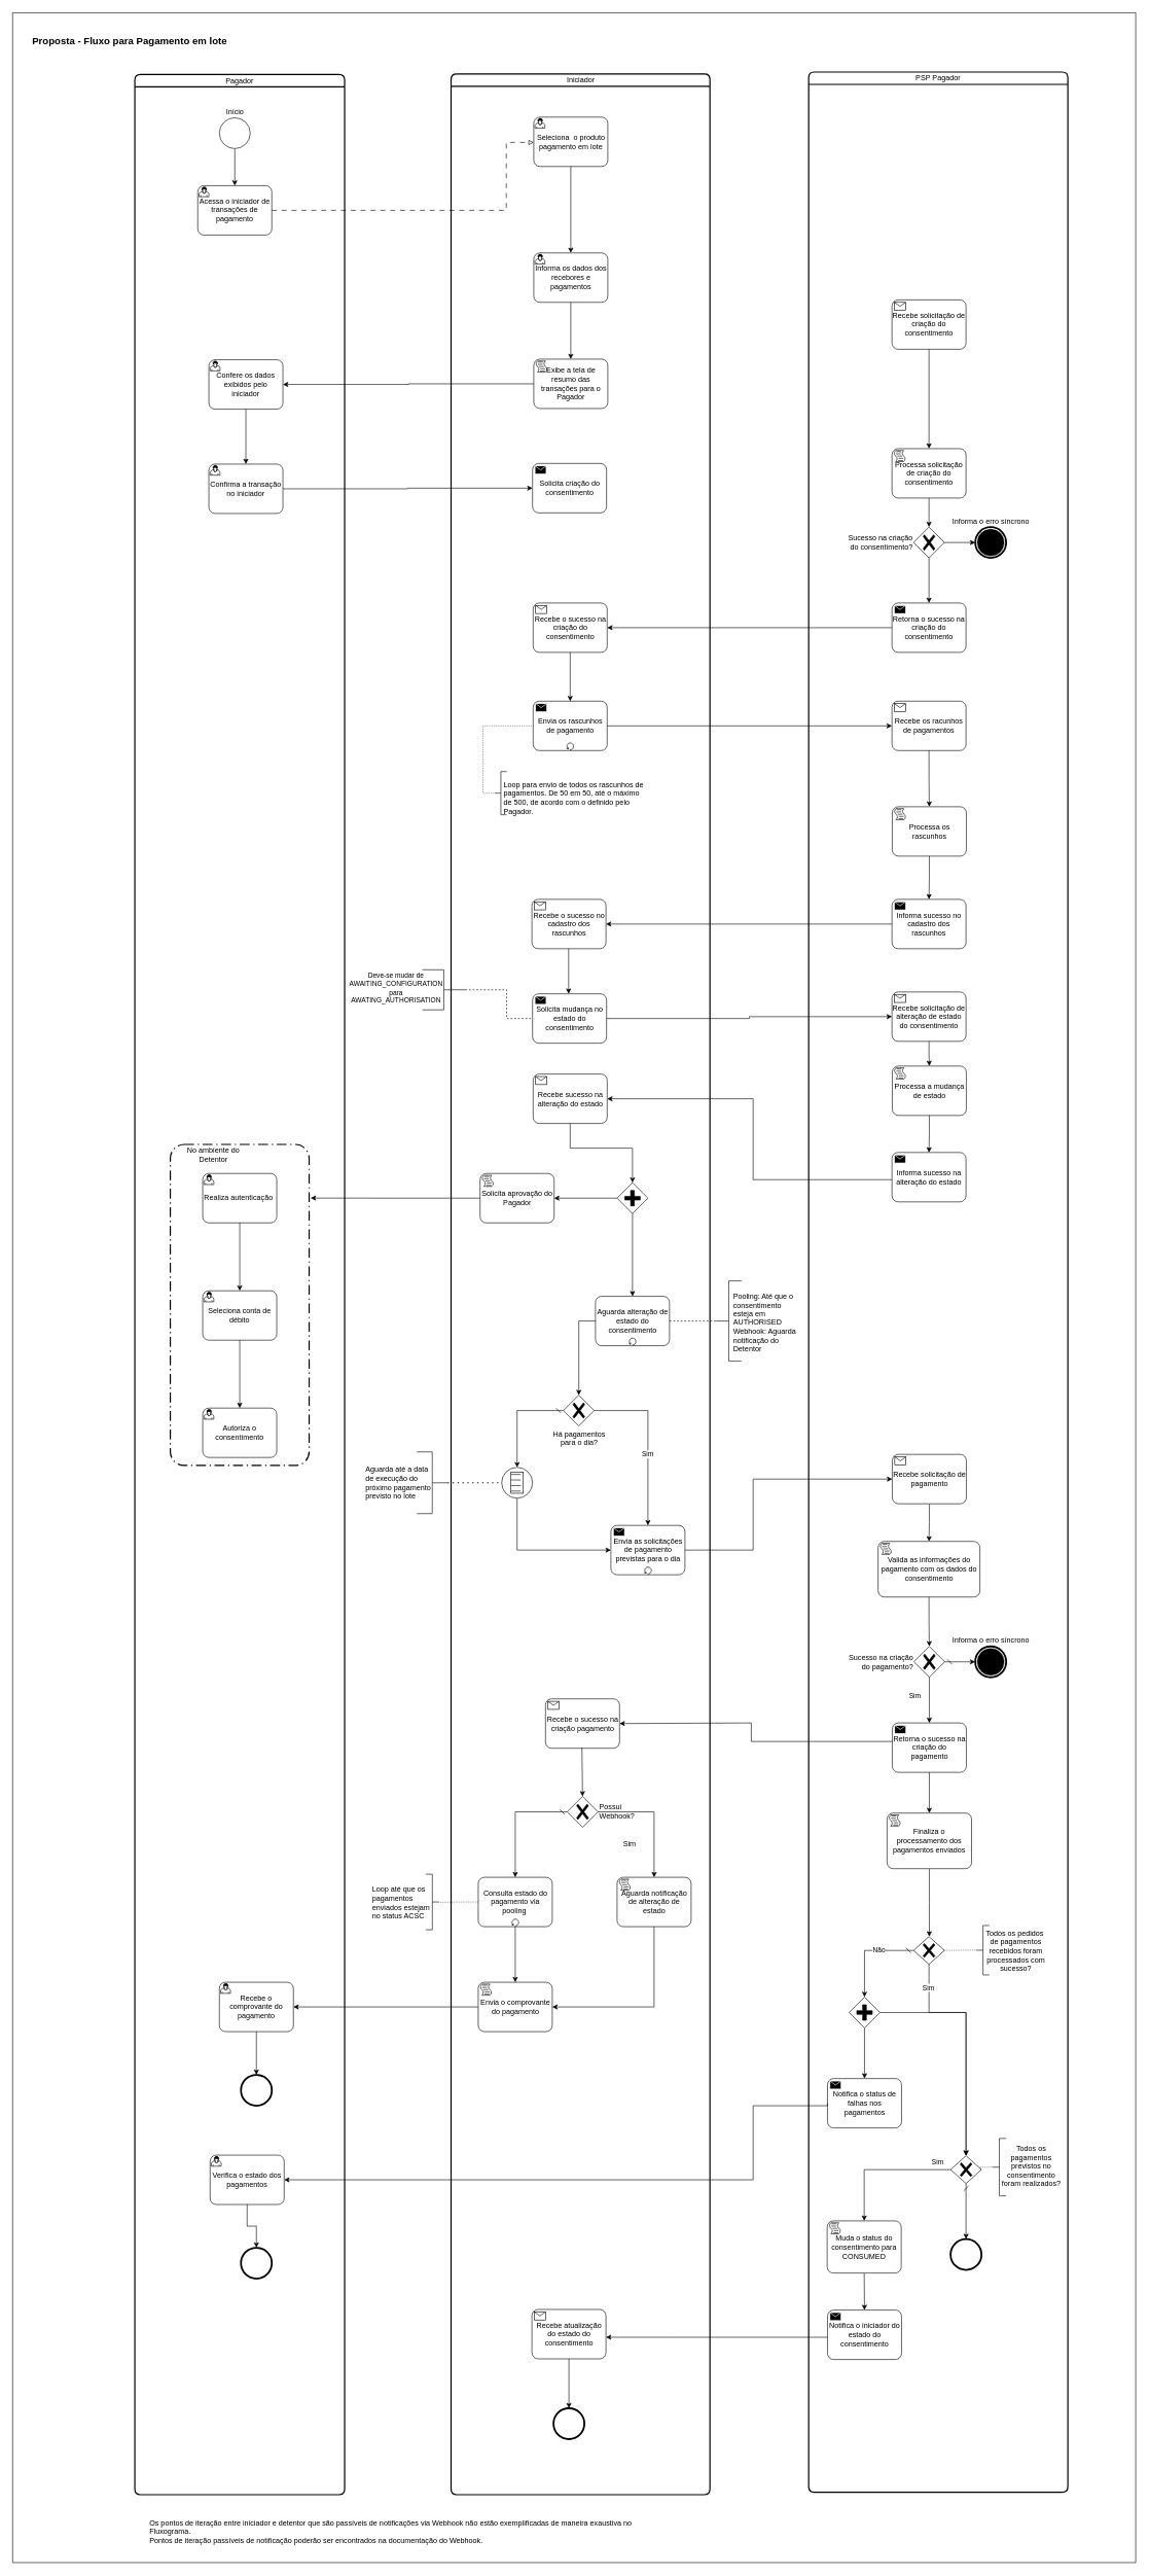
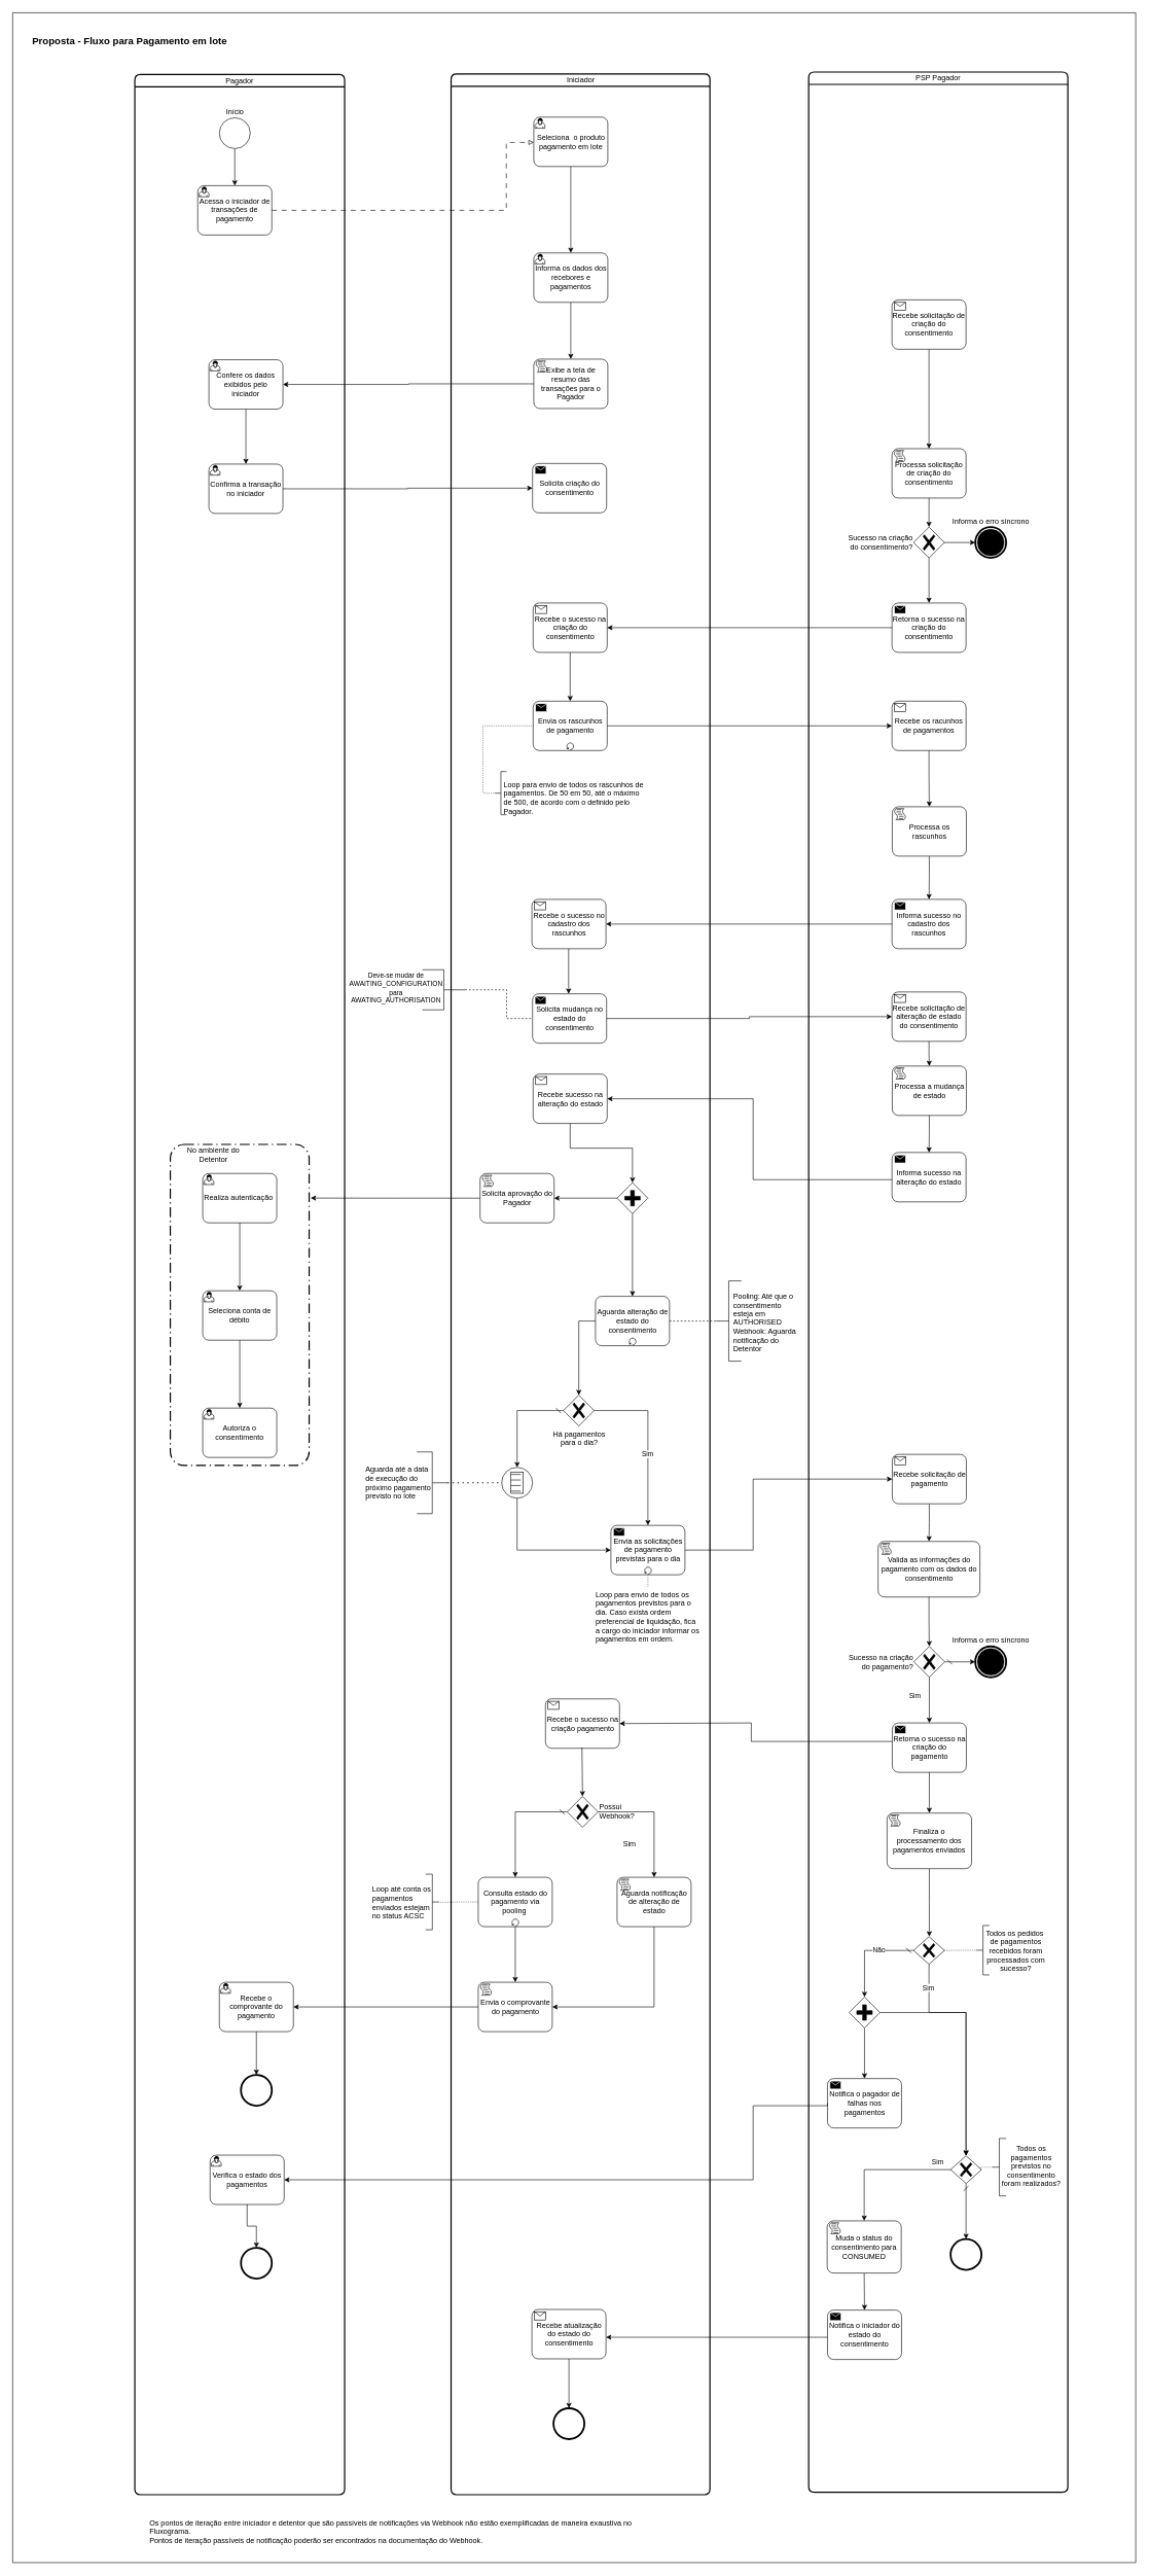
+ <mxCell id="12" style="edgeStyle=orthogonalEdgeStyle;rounded=0;orthogonalLoop=1;jettySize=auto;html=1;entryX=0.5;entryY=0;entryDx=0;entryDy=0;endArrow=none;endFill=0;dashed=1;dashPattern=1 2;" parent="3" source="13" target="42" edge="1"><mxGeometry relative="1" as="geometry" /></mxCell>
+ <mxCell id="42" value="Loop para envio de todos os pagamentos previstos para o dia. Caso exista ordem preferencial de liquidação, fica a cargo do iniciador informar os pagamentos em ordem." style="text;html=1;align=left;verticalAlign=top;whiteSpace=wrap;rounded=0;" parent="3" vertex="1"><mxGeometry x="232" y="2450" width="173.54" height="135" as="geometry" /></mxCell>
- <mxCell id="54" value="Loop até que os pagamentos enviados estejam no status ACSC" style="text;html=1;strokeColor=none;fillColor=none;align=left;verticalAlign=middle;whiteSpace=wrap;rounded=0;" parent="3" vertex="1"><mxGeometry x="-129.5" y="2886.5" width="110" height="150" as="geometry" /></mxCell>
+ <mxCell id="54" value="Loop até conta os pagamentos enviados estejam no status ACSC" style="text;html=1;strokeColor=none;fillColor=none;align=left;verticalAlign=middle;whiteSpace=wrap;rounded=0;" parent="3" vertex="1"><mxGeometry x="-129.5" y="2886.5" width="110" height="150" as="geometry" /></mxCell>
- <mxCell id="88" value="Notifica o status de falhas nos pagamentos" style="points=[[0.25,0,0],[0.5,0,0],[0.75,0,0],[1,0.25,0],[1,0.5,0],[1,0.75,0],[0.75,1,0],[0.5,1,0],[0.25,1,0],[0,0.75,0],[0,0.5,0],[0,0.25,0]];shape=mxgraph.bpmn.task;whiteSpace=wrap;rectStyle=rounded;size=10;html=1;container=1;expand=0;collapsible=0;taskMarker=send;" parent="55" vertex="1"><mxGeometry x="30.5" y="3250" width="120" height="80" as="geometry" /></mxCell>
+ <mxCell id="88" value="Notifica o pagador de falhas nos pagamentos" style="points=[[0.25,0,0],[0.5,0,0],[0.75,0,0],[1,0.25,0],[1,0.5,0],[1,0.75,0],[0.75,1,0],[0.5,1,0],[0.25,1,0],[0,0.75,0],[0,0.5,0],[0,0.25,0]];shape=mxgraph.bpmn.task;whiteSpace=wrap;rectStyle=rounded;size=10;html=1;container=1;expand=0;collapsible=0;taskMarker=send;" parent="55" vertex="1"><mxGeometry x="30.5" y="3250" width="120" height="80" as="geometry" /></mxCell>
